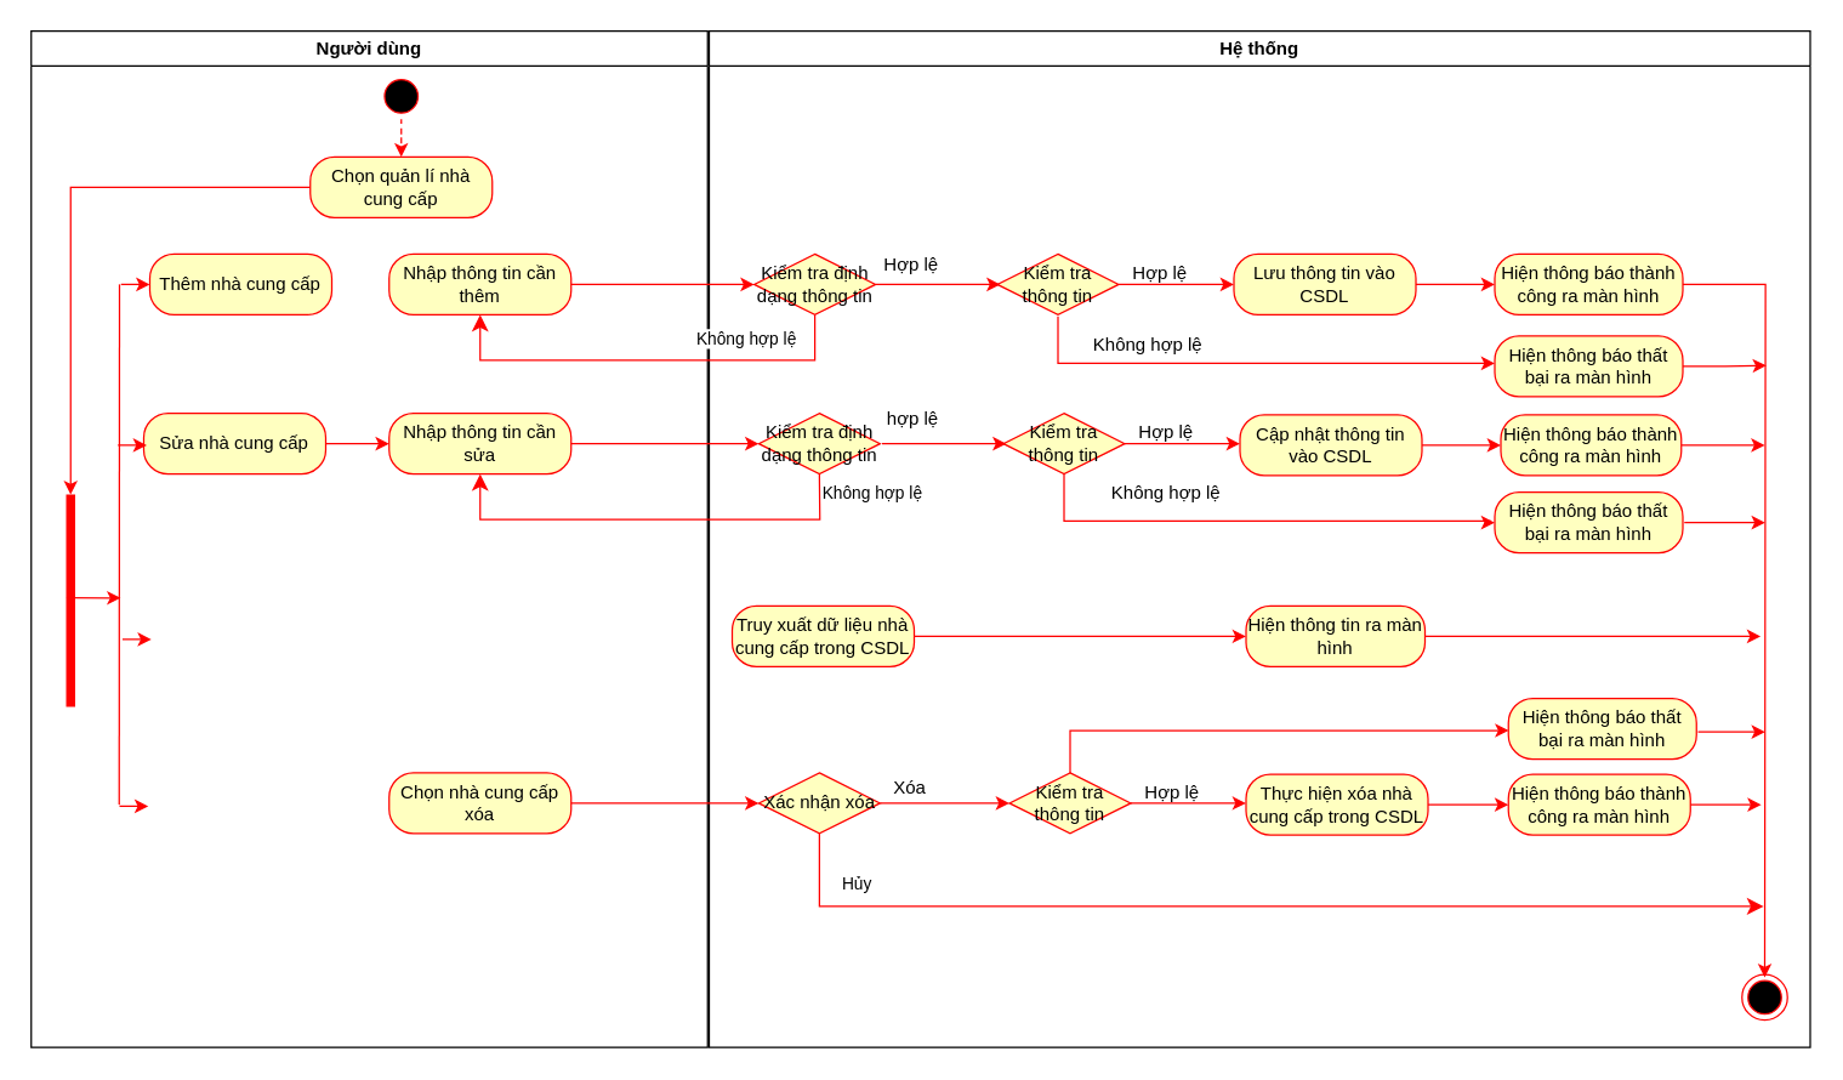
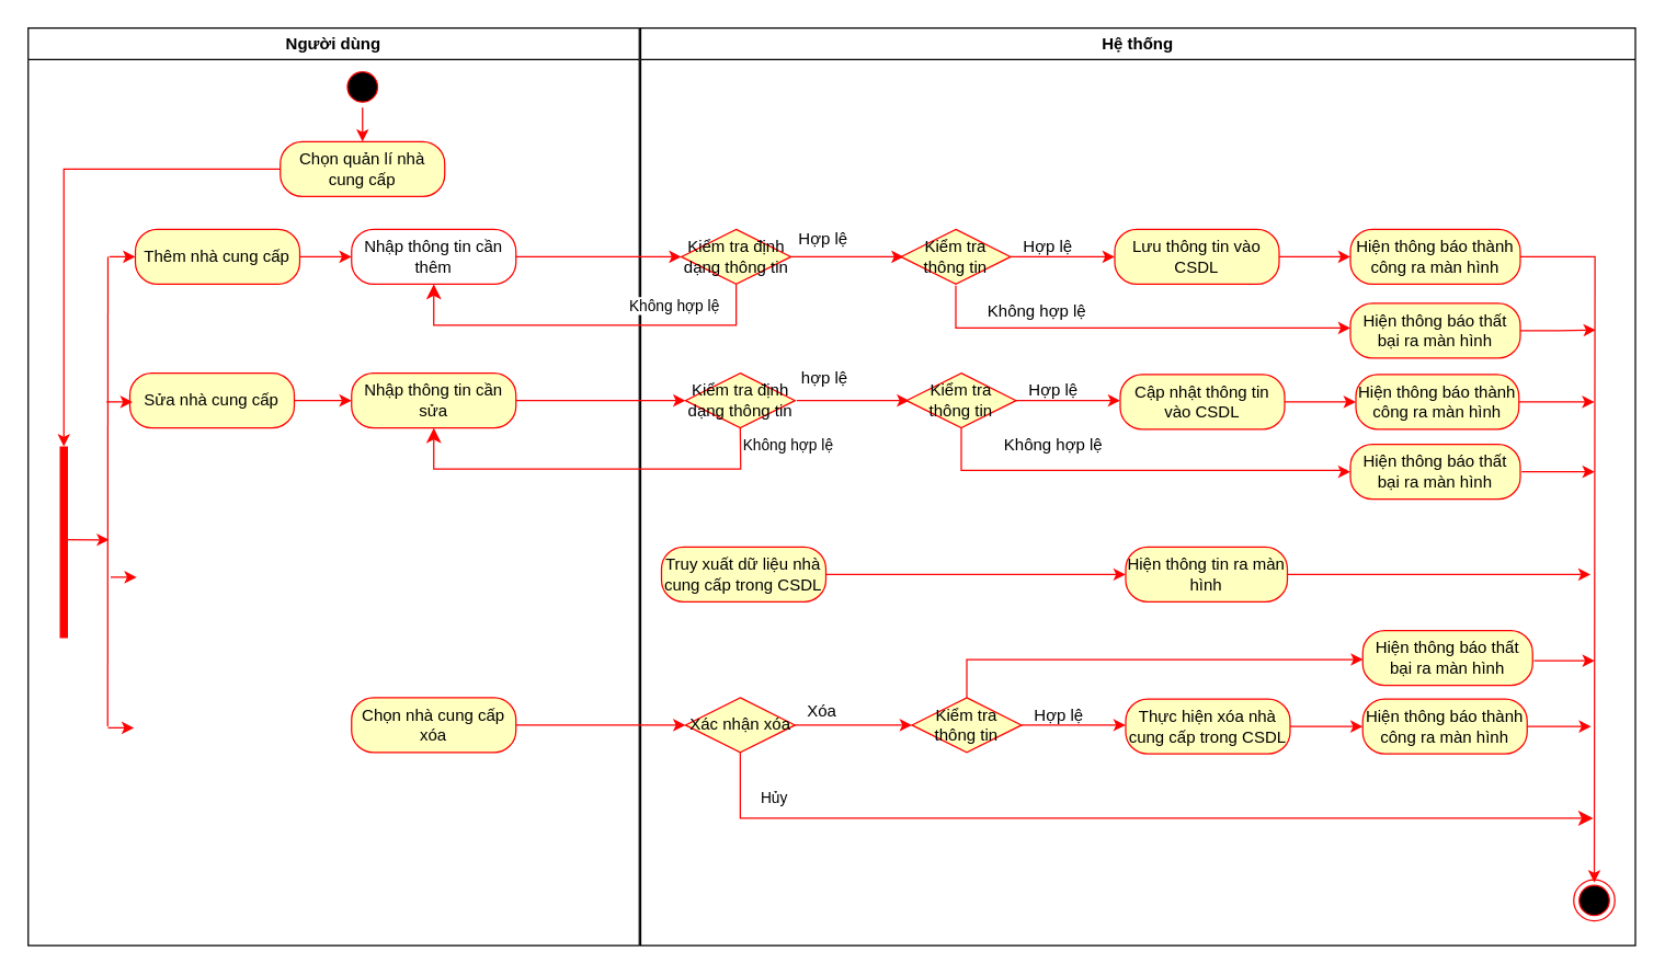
- <mxCell id="3" value="" style="edgeStyle=orthogonalEdgeStyle;rounded=0;orthogonalLoop=1;jettySize=auto;html=1;strokeColor=#FF0000;dashed=1;" edge="1" parent="2" source="4" target="6"><mxGeometry relative="1" as="geometry" /></mxCell>
+ <mxCell id="3" value="" style="edgeStyle=orthogonalEdgeStyle;rounded=0;orthogonalLoop=1;jettySize=auto;html=1;strokeColor=#FF0000;" edge="1" parent="2" source="4" target="6"><mxGeometry relative="1" as="geometry" /></mxCell>
+ <mxCell id="69" value="" style="edgeStyle=orthogonalEdgeStyle;rounded=0;orthogonalLoop=1;jettySize=auto;html=1;strokeColor=#FF0000;" edge="1" parent="1" source="13" target="9"><mxGeometry relative="1" as="geometry" /></mxCell>
- <mxCell id="9" value="Nhập thông tin cần thêm" style="rounded=1;whiteSpace=wrap;html=1;arcSize=40;fontColor=#000000;fillColor=#ffffc0;strokeColor=#FF0000;" vertex="1" parent="2"><mxGeometry x="236" y="147" width="120" height="40" as="geometry" /></mxCell>
+ <mxCell id="9" value="Nhập thông tin cần thêm" style="rounded=1;whiteSpace=wrap;html=1;arcSize=40;fontColor=#000000;fillColor=#ffffff;strokeColor=#FF0000;" vertex="1" parent="2"><mxGeometry x="236" y="147" width="120" height="40" as="geometry" /></mxCell>
